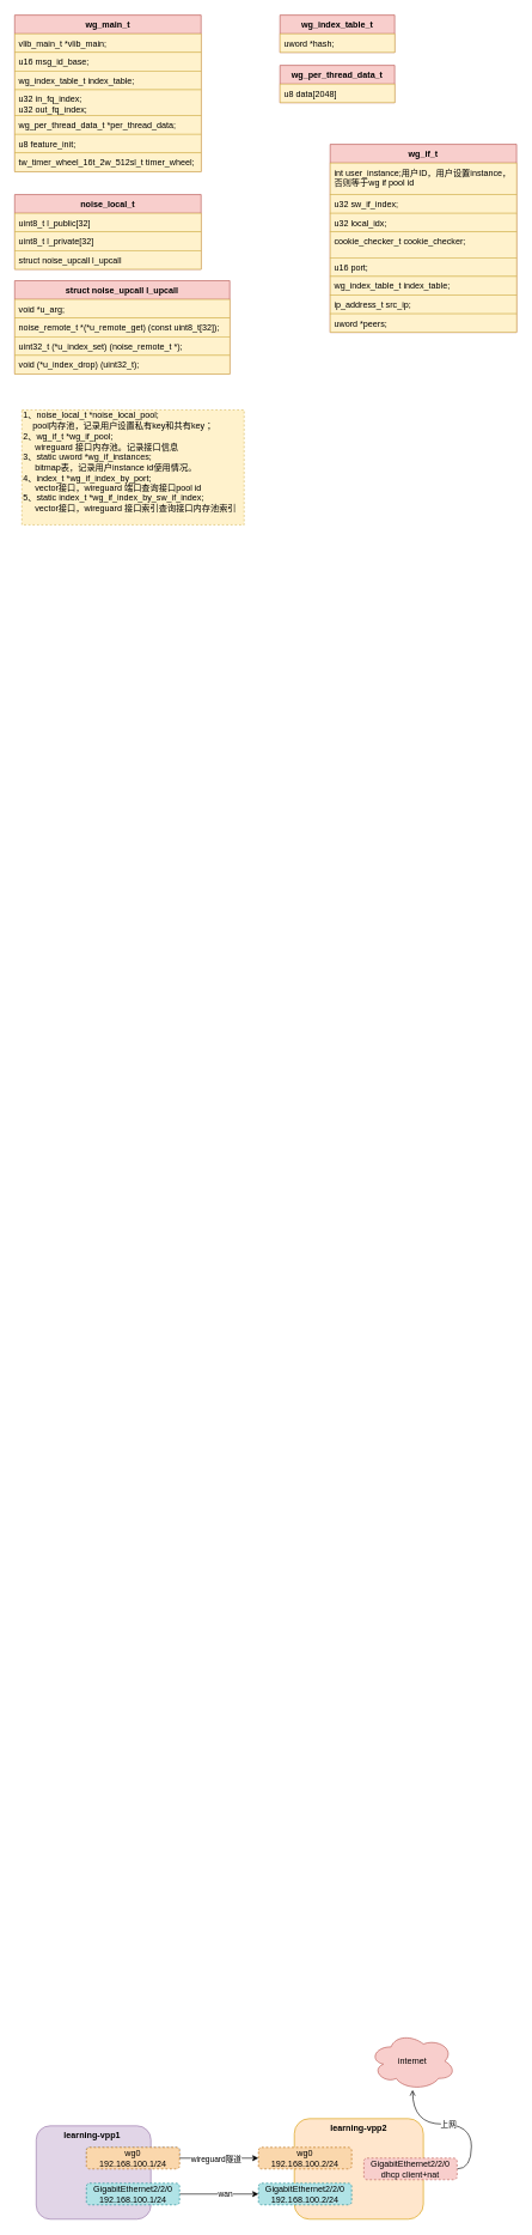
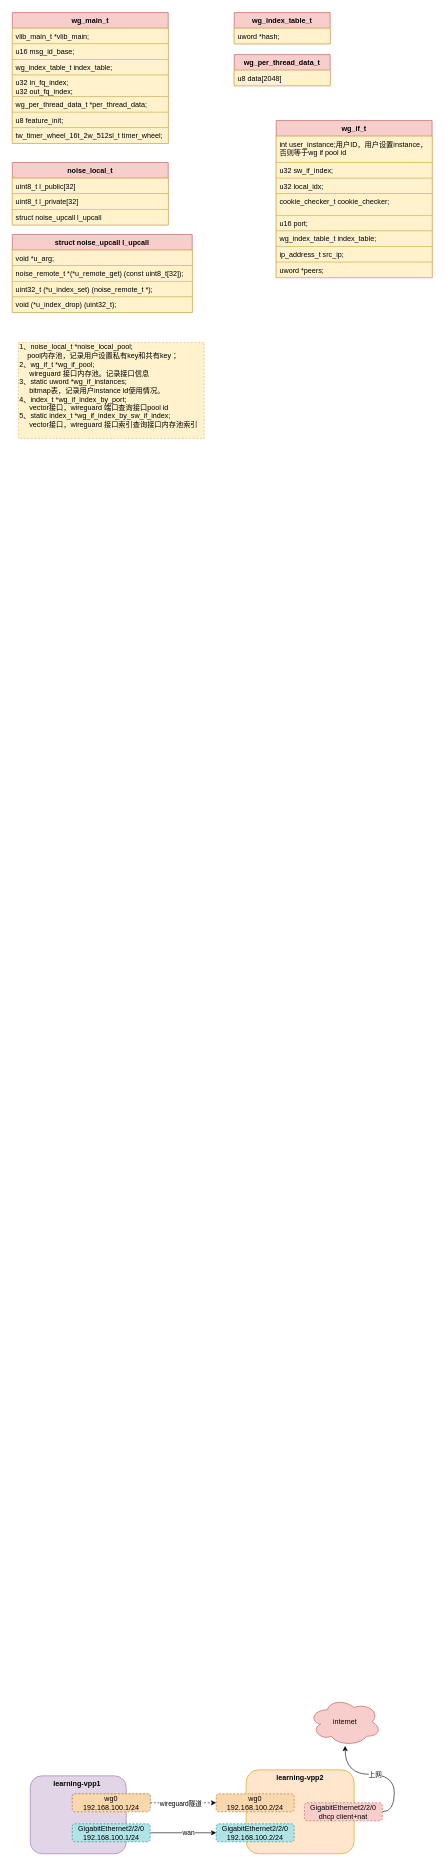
- <mxCell id="44" style="edgeStyle=orthogonalEdgeStyle;curved=1;rounded=0;orthogonalLoop=1;jettySize=auto;html=1;exitX=1;exitY=0.5;exitDx=0;exitDy=0;endArrow=open;" edge="1" parent="1" source="46" target="47"><mxGeometry relative="1" as="geometry" /></mxCell>
+ <mxCell id="44" style="edgeStyle=orthogonalEdgeStyle;curved=1;rounded=0;orthogonalLoop=1;jettySize=auto;html=1;exitX=1;exitY=0.5;exitDx=0;exitDy=0;" edge="1" parent="1" source="46" target="47"><mxGeometry relative="1" as="geometry" /></mxCell>
- <mxCell id="40" style="edgeStyle=orthogonalEdgeStyle;rounded=0;orthogonalLoop=1;jettySize=auto;html=1;exitX=1;exitY=0.5;exitDx=0;exitDy=0;" edge="1" parent="1" source="42" target="43"><mxGeometry relative="1" as="geometry" /></mxCell>
+ <mxCell id="40" style="edgeStyle=orthogonalEdgeStyle;rounded=0;orthogonalLoop=1;jettySize=auto;html=1;exitX=1;exitY=0.5;exitDx=0;exitDy=0;dashed=1;" edge="1" parent="1" source="42" target="43"><mxGeometry relative="1" as="geometry" /></mxCell>
